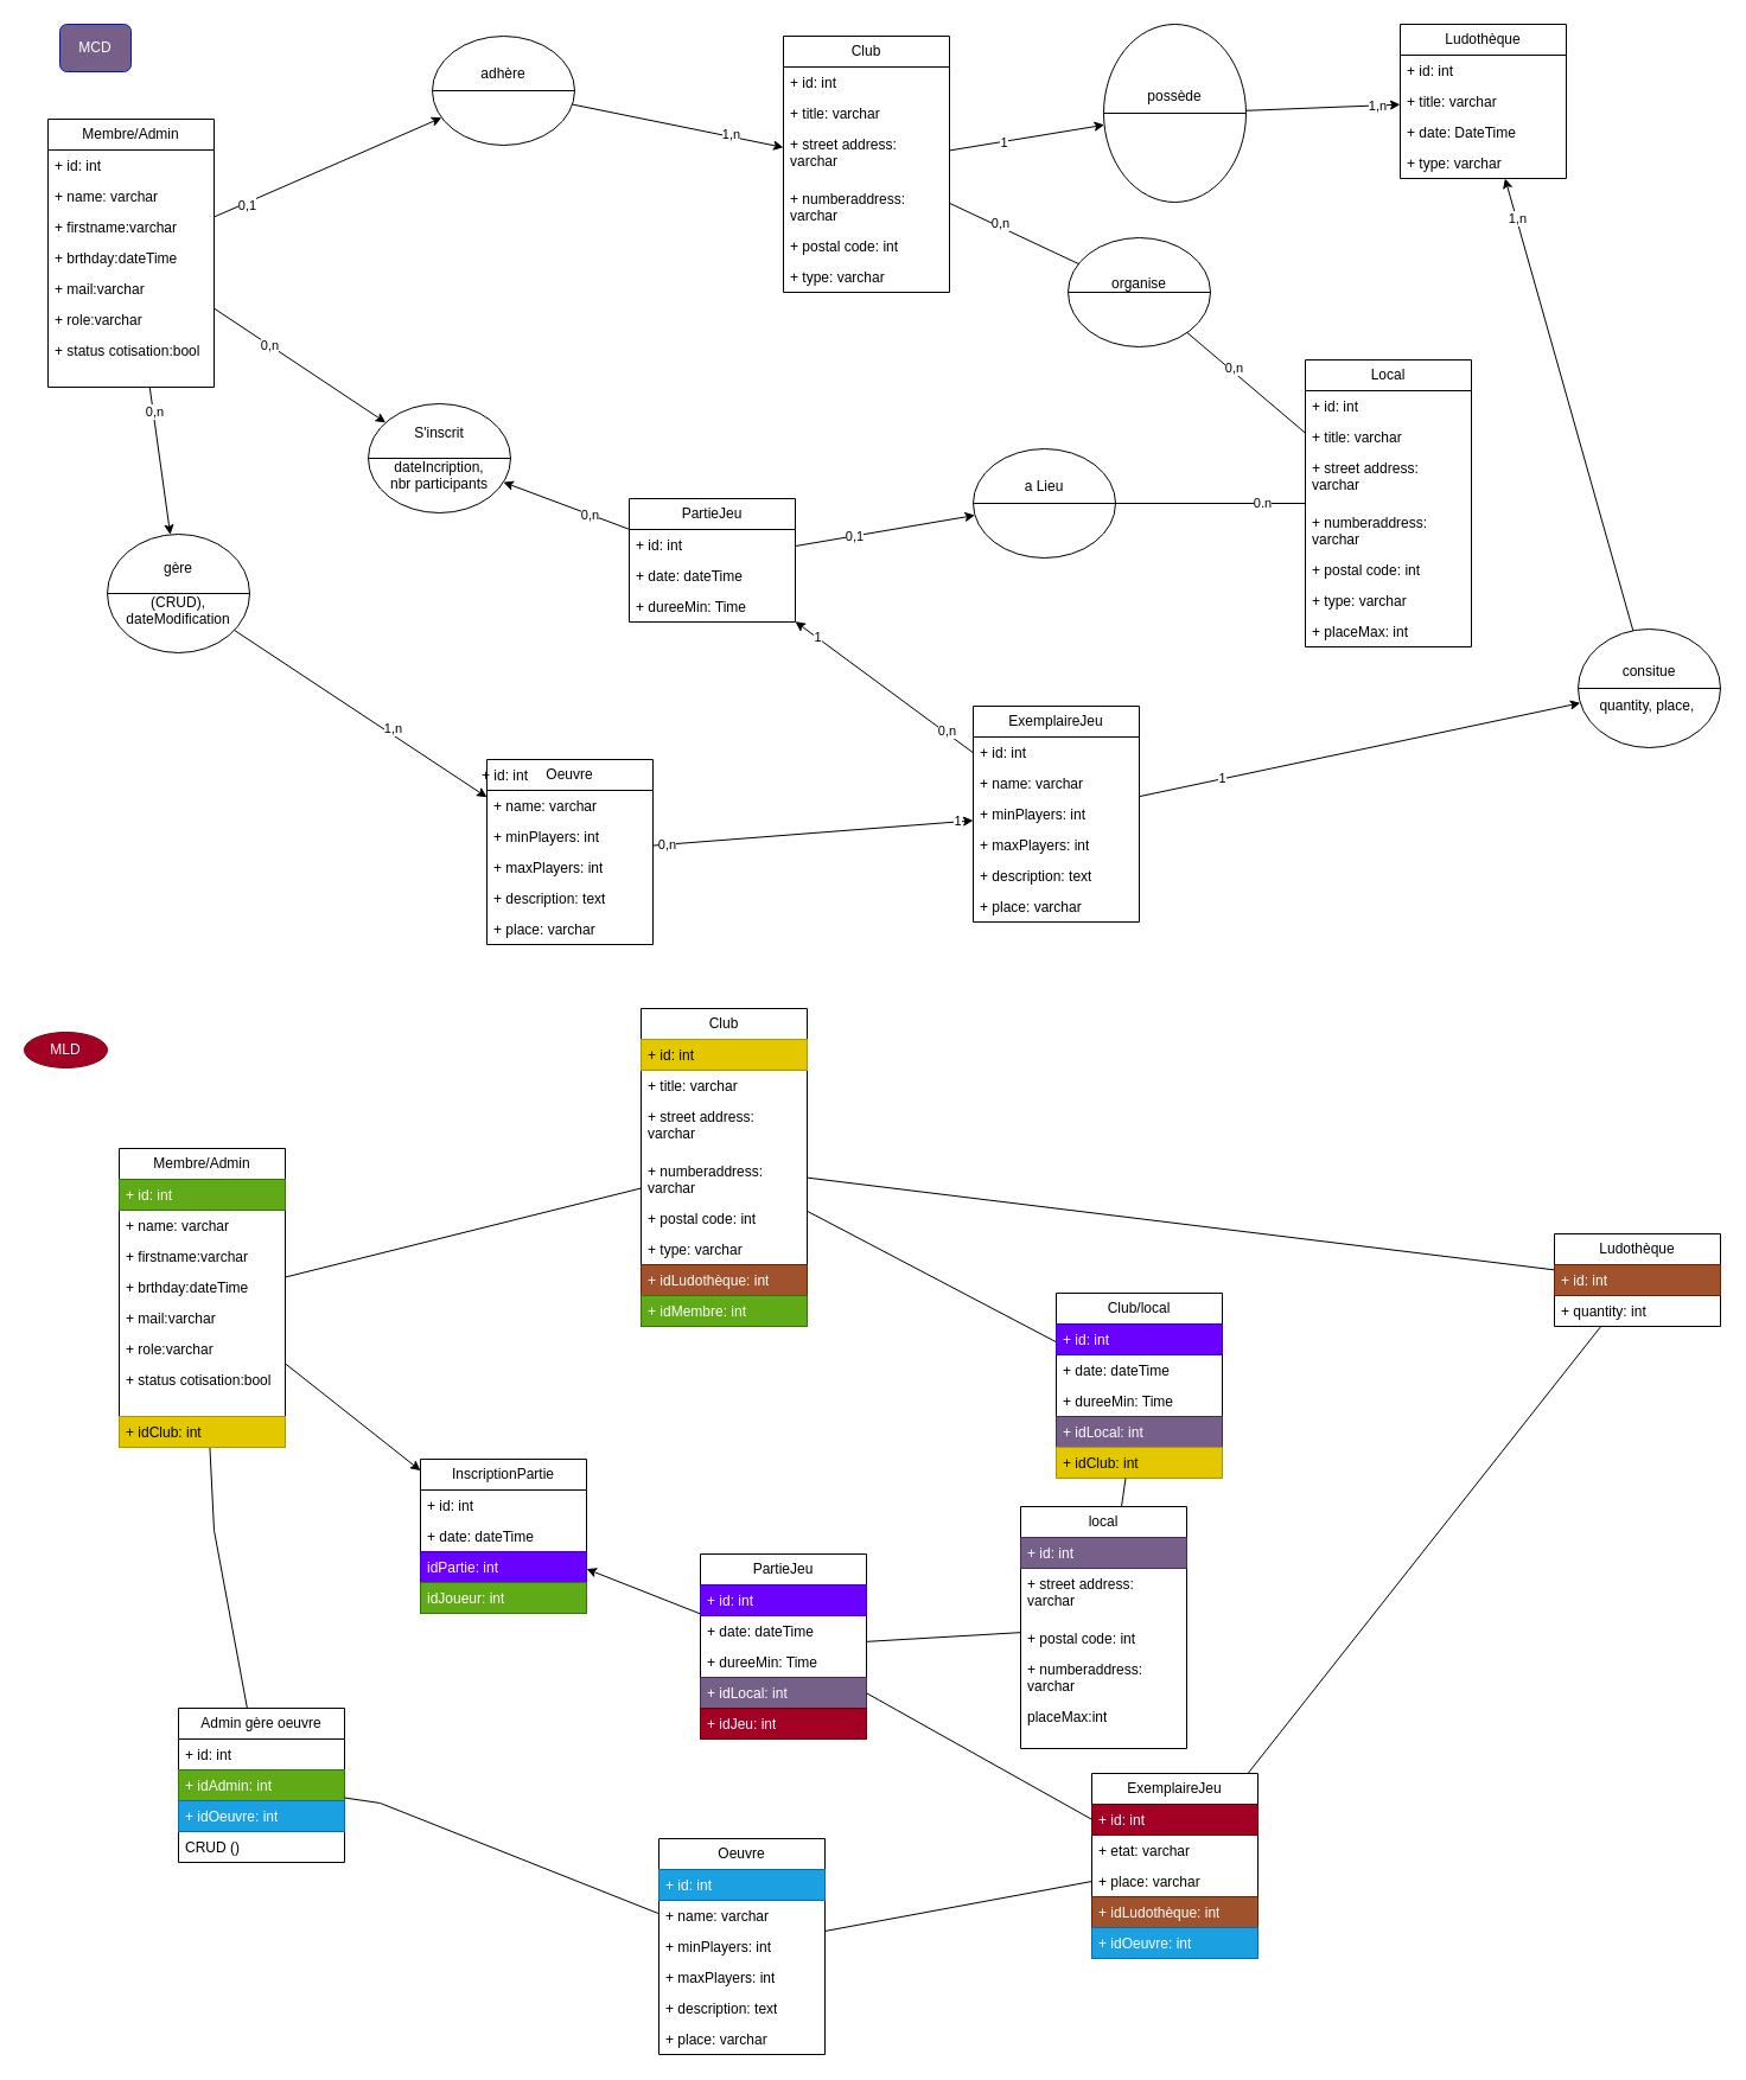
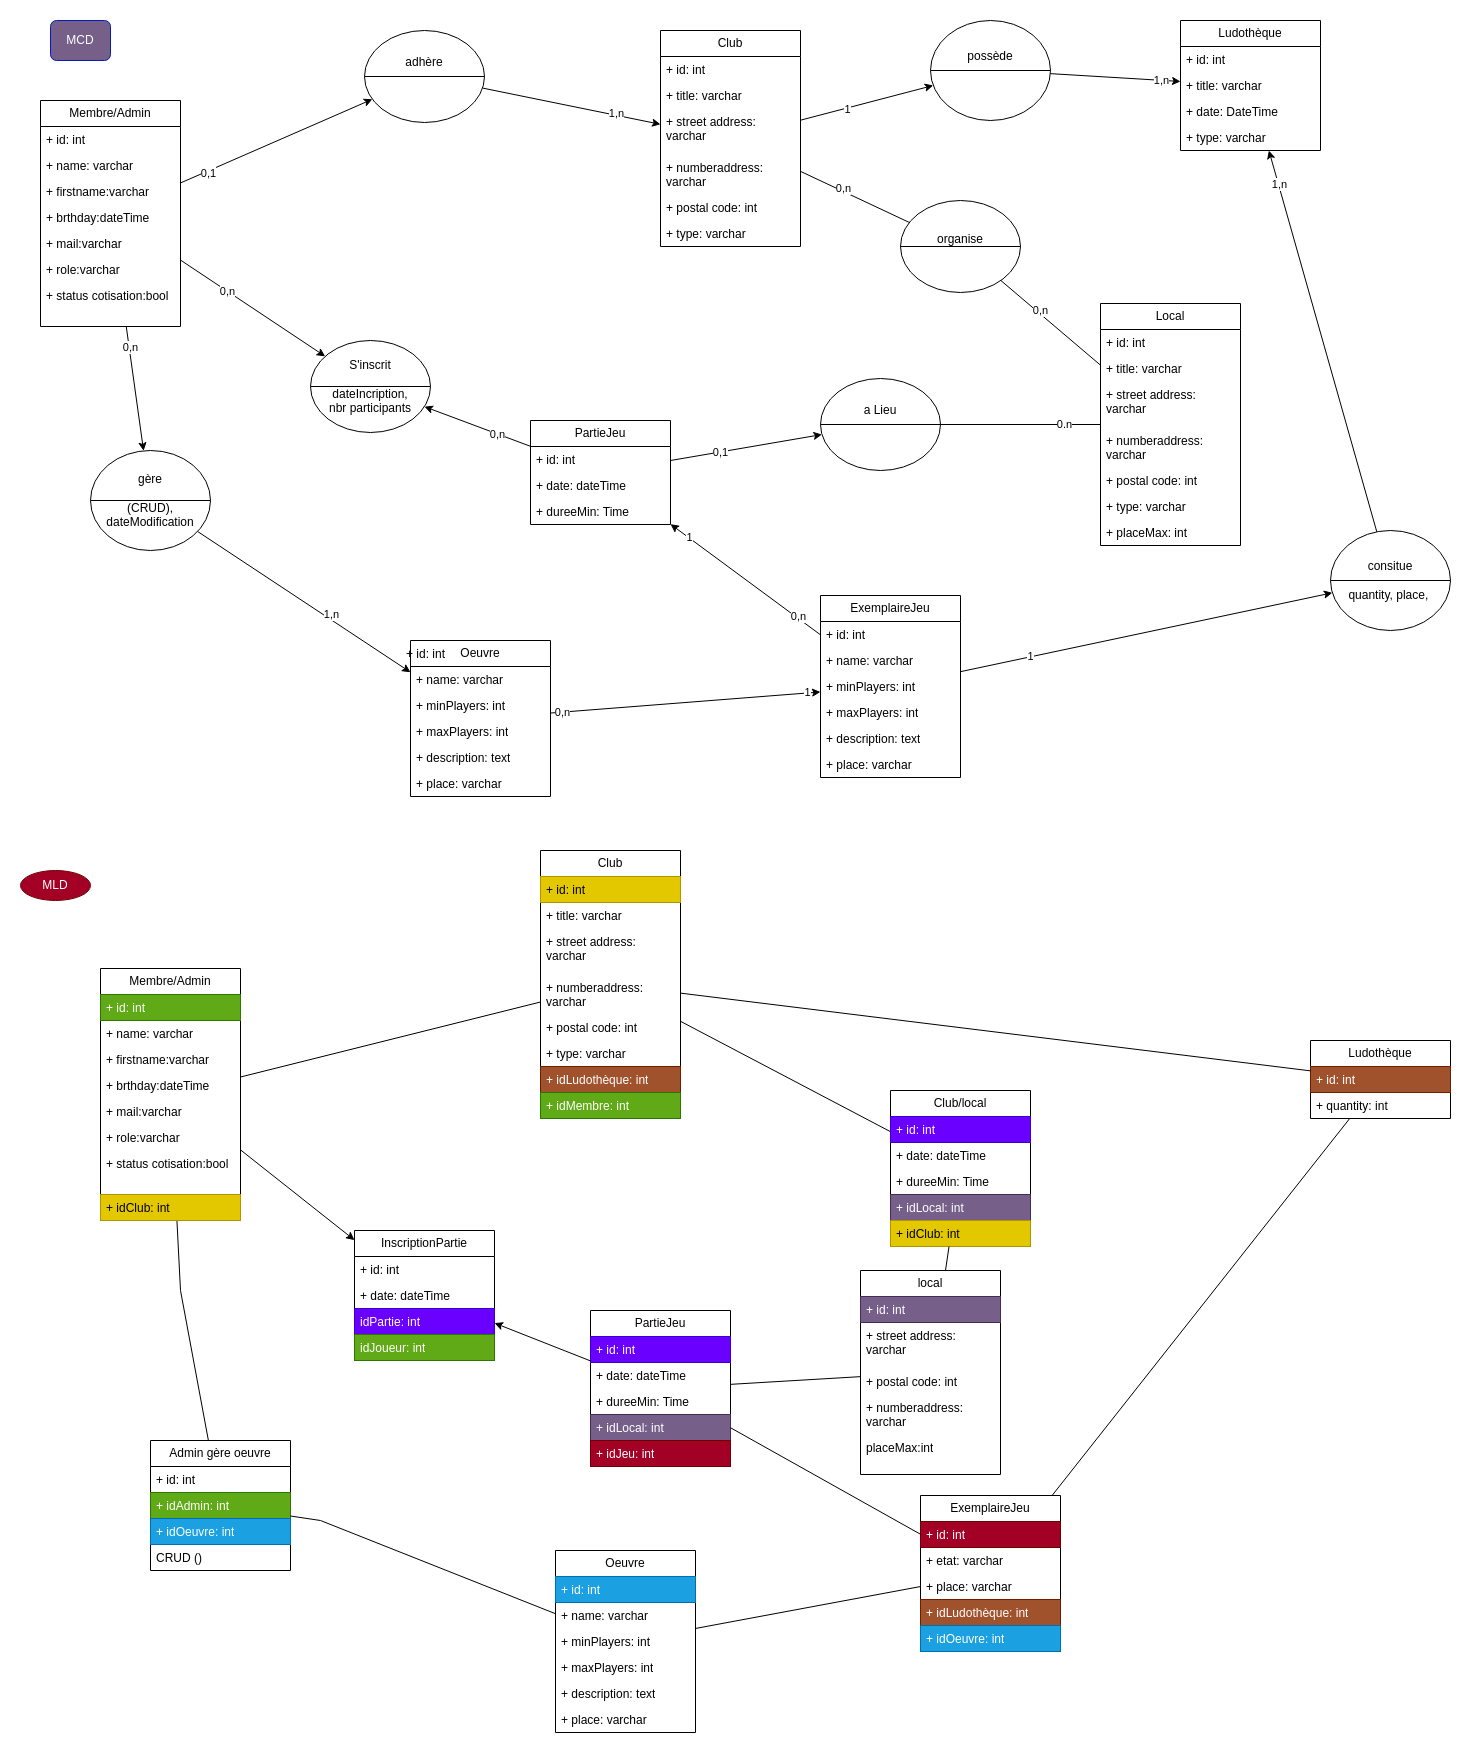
- <mxCell id="67" value="possède&lt;div&gt;&lt;br&gt;&lt;/div&gt;&lt;div&gt;&lt;br&gt;&lt;/div&gt;" style="shape=lineEllipse;perimeter=ellipsePerimeter;whiteSpace=wrap;html=1;backgroundOutline=1;" parent="1" vertex="1"><mxGeometry x="930" y="20" width="120" height="150" as="geometry" /></mxCell>
+ <mxCell id="67" value="possède&lt;div&gt;&lt;br&gt;&lt;/div&gt;&lt;div&gt;&lt;br&gt;&lt;/div&gt;" style="shape=lineEllipse;perimeter=ellipsePerimeter;whiteSpace=wrap;html=1;backgroundOutline=1;" parent="1" vertex="1"><mxGeometry x="930" y="20" width="120" height="100" as="geometry" /></mxCell>
